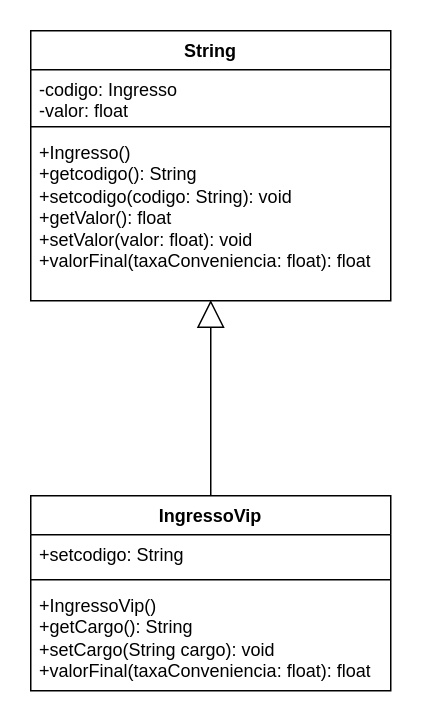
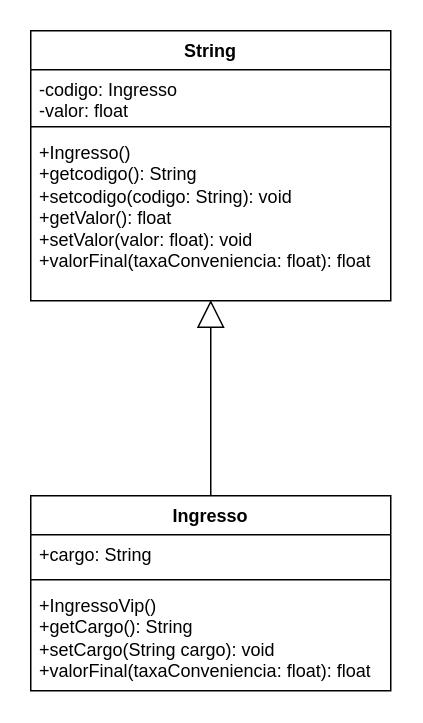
- <mxCell id="6" value="IngressoVip" style="swimlane;fontStyle=1;align=center;verticalAlign=top;childLayout=stackLayout;horizontal=1;startSize=26;horizontalStack=0;resizeParent=1;resizeParentMax=0;resizeLast=0;collapsible=1;marginBottom=0;whiteSpace=wrap;html=1;" vertex="1" parent="1"><mxGeometry x="20" y="330" width="240" height="130" as="geometry" /></mxCell>
+ <mxCell id="6" value="Ingresso" style="swimlane;fontStyle=1;align=center;verticalAlign=top;childLayout=stackLayout;horizontal=1;startSize=26;horizontalStack=0;resizeParent=1;resizeParentMax=0;resizeLast=0;collapsible=1;marginBottom=0;whiteSpace=wrap;html=1;" vertex="1" parent="1"><mxGeometry x="20" y="330" width="240" height="130" as="geometry" /></mxCell>
- <mxCell id="7" value="+setcodigo: String" style="text;strokeColor=none;fillColor=none;align=left;verticalAlign=top;spacingLeft=4;spacingRight=4;overflow=hidden;rotatable=0;points=[[0,0.5],[1,0.5]];portConstraint=eastwest;whiteSpace=wrap;html=1;" vertex="1" parent="6"><mxGeometry y="26" width="240" height="26" as="geometry" /></mxCell>
+ <mxCell id="7" value="+cargo: String" style="text;strokeColor=none;fillColor=none;align=left;verticalAlign=top;spacingLeft=4;spacingRight=4;overflow=hidden;rotatable=0;points=[[0,0.5],[1,0.5]];portConstraint=eastwest;whiteSpace=wrap;html=1;" vertex="1" parent="6"><mxGeometry y="26" width="240" height="26" as="geometry" /></mxCell>
